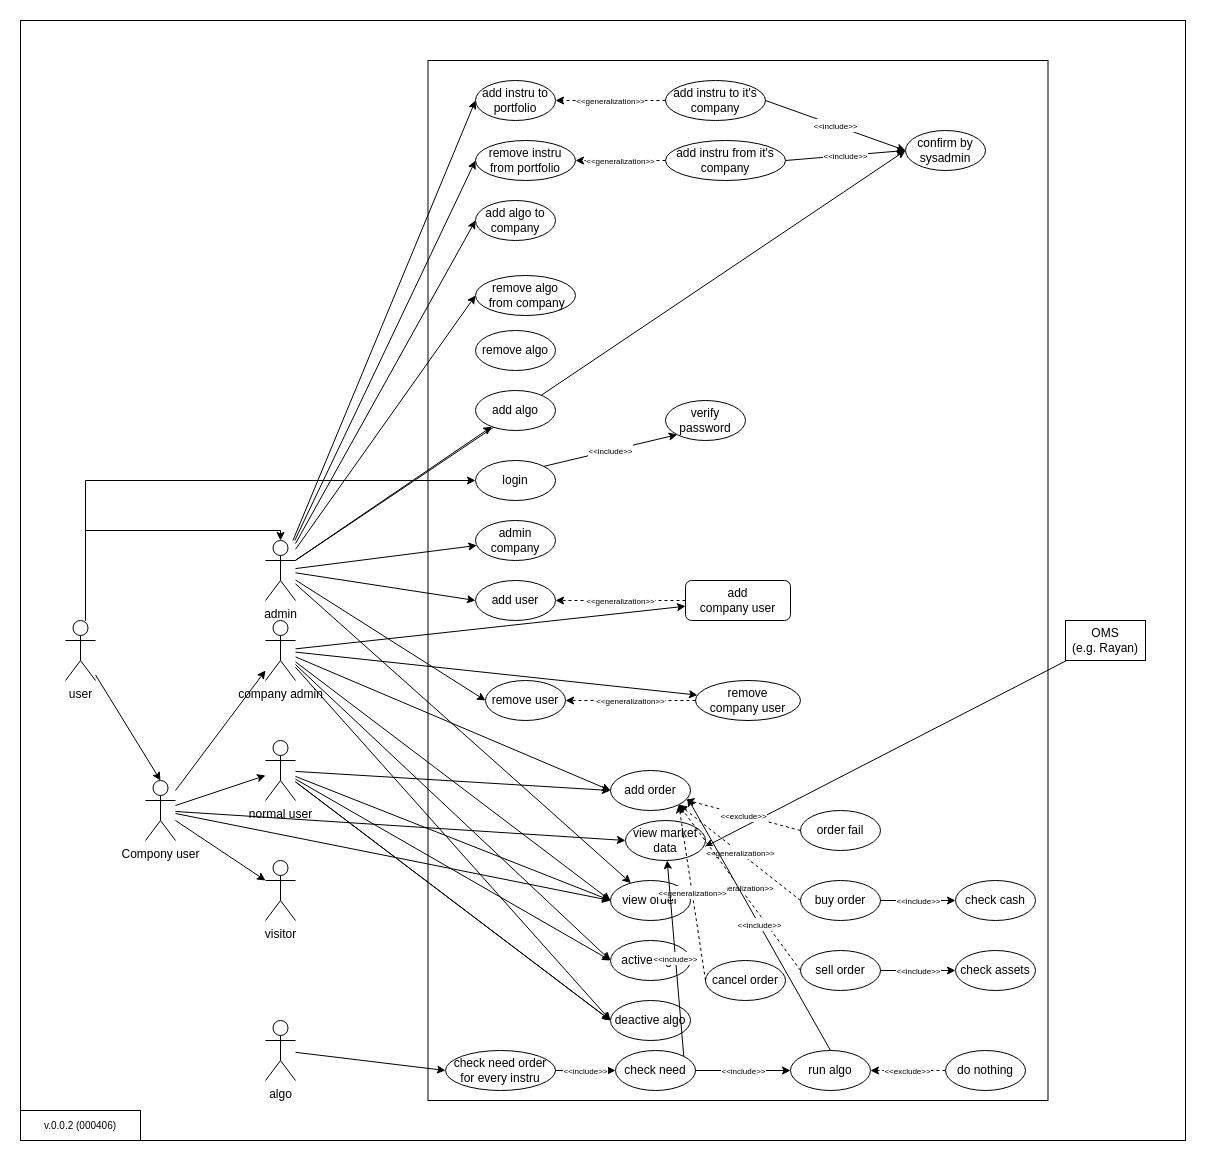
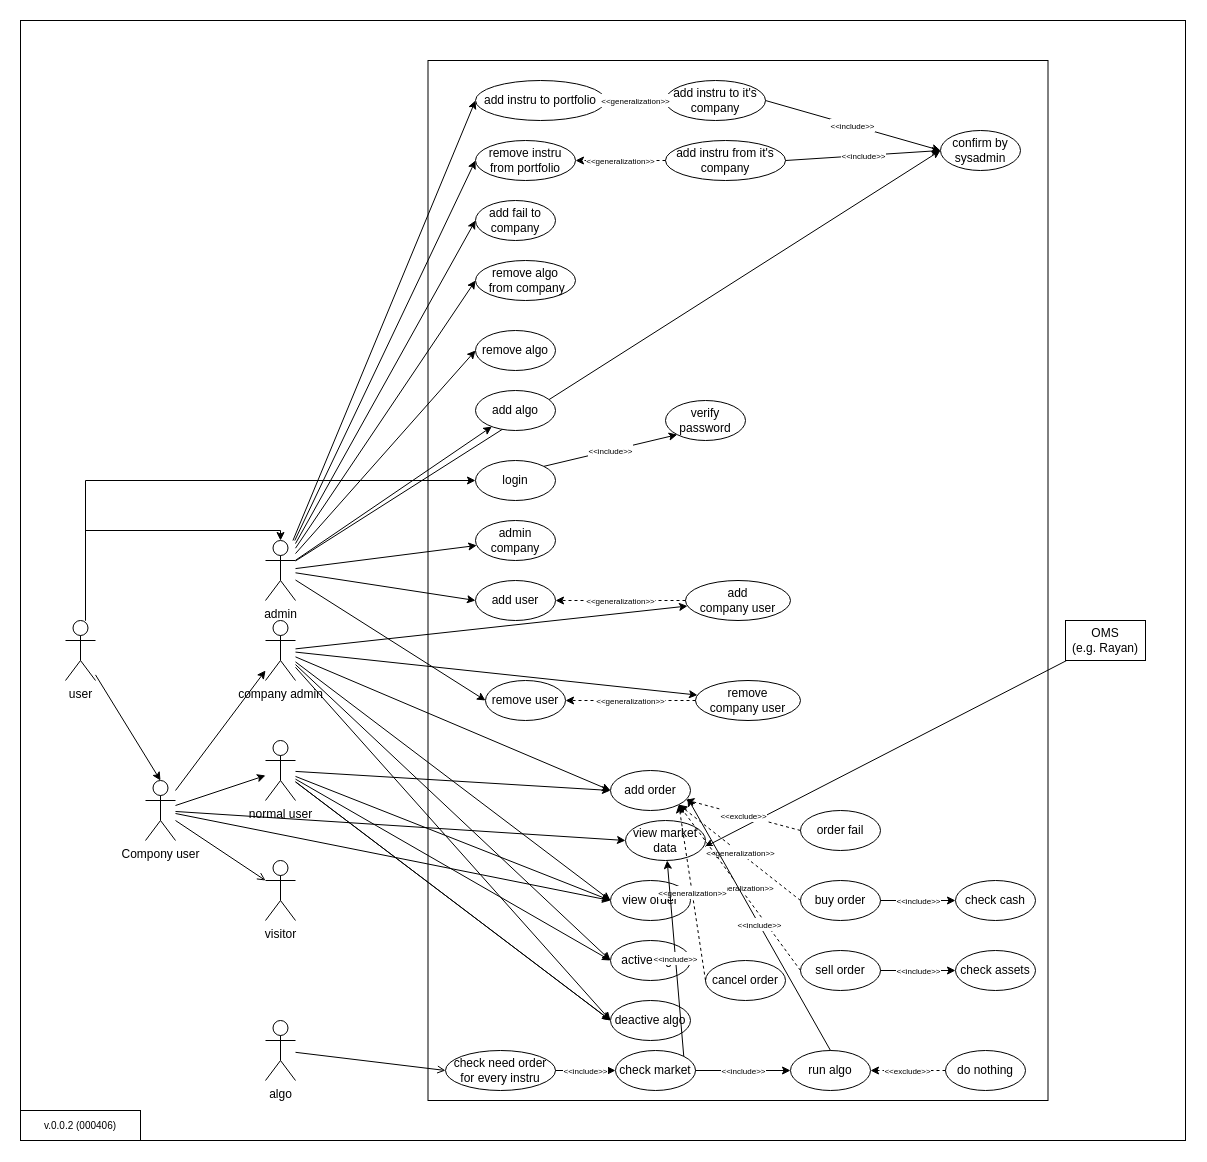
- <mxCell id="65" value="add instru to portfolio" style="ellipse;whiteSpace=wrap;html=1;" parent="1" vertex="1"><mxGeometry x="475" y="80" width="80" height="40" as="geometry" /></mxCell>
+ <mxCell id="65" value="add instru to portfolio" style="ellipse;whiteSpace=wrap;html=1;" parent="1" vertex="1"><mxGeometry x="475" y="80" width="130" height="40" as="geometry" /></mxCell>
- <mxCell id="78" value="confirm by sysadmin" style="ellipse;whiteSpace=wrap;html=1;" parent="1" vertex="1"><mxGeometry x="905" y="130" width="80" height="40" as="geometry" /></mxCell>
+ <mxCell id="78" value="confirm by sysadmin" style="ellipse;whiteSpace=wrap;html=1;" parent="1" vertex="1"><mxGeometry x="940" y="130" width="80" height="40" as="geometry" /></mxCell>
- <mxCell id="63" value="add algo to company" style="ellipse;whiteSpace=wrap;html=1;" parent="1" vertex="1"><mxGeometry x="475" y="200" width="80" height="40" as="geometry" /></mxCell>
+ <mxCell id="63" value="add fail to company" style="ellipse;whiteSpace=wrap;html=1;" parent="1" vertex="1"><mxGeometry x="475" y="200" width="80" height="40" as="geometry" /></mxCell>
- <mxCell id="62" value="remove algo&lt;br&gt;&amp;nbsp;from company" style="ellipse;whiteSpace=wrap;html=1;" parent="1" vertex="1"><mxGeometry x="475" y="275" width="100" height="40" as="geometry" /></mxCell>
+ <mxCell id="62" value="remove algo&lt;br&gt;&amp;nbsp;from company" style="ellipse;whiteSpace=wrap;html=1;" parent="1" vertex="1"><mxGeometry x="475" width="100" height="40" as="geometry" y="260" /></mxCell>
- <mxCell id="41" value="add &lt;br&gt;company user" style="whiteSpace=wrap;html=1;rounded=1;" parent="1" vertex="1"><mxGeometry x="685" y="580" width="105" height="40" as="geometry" /></mxCell>
+ <mxCell id="41" value="add &lt;br&gt;company user" style="ellipse;whiteSpace=wrap;html=1;" parent="1" vertex="1"><mxGeometry x="685" y="580" width="105" height="40" as="geometry" /></mxCell>
- <mxCell id="13" style="edgeStyle=none;rounded=0;orthogonalLoop=1;jettySize=auto;html=1;fontSize=12;" parent="1" source="20" target="51" edge="1"><mxGeometry relative="1" as="geometry" /></mxCell>
+ <mxCell id="13" style="edgeStyle=none;rounded=0;orthogonalLoop=1;jettySize=auto;html=1;entryX=0;entryY=0.5;entryDx=0;entryDy=0;fontSize=12;" parent="1" source="20" target="47" edge="1"><mxGeometry relative="1" as="geometry" /></mxCell>
- <mxCell id="54" style="edgeStyle=none;rounded=0;orthogonalLoop=1;jettySize=auto;html=1;fontSize=12;" parent="1" source="57" target="38" edge="1"><mxGeometry relative="1" as="geometry" /></mxCell>
+ <mxCell id="54" style="edgeStyle=none;rounded=0;orthogonalLoop=1;jettySize=auto;html=1;fontSize=12;endArrow=open;" parent="1" source="57" target="38" edge="1"><mxGeometry relative="1" as="geometry" /></mxCell>
- <mxCell id="72" style="edgeStyle=none;rounded=0;orthogonalLoop=1;jettySize=auto;html=1;entryX=0;entryY=0.5;entryDx=0;entryDy=0;fontSize=10;" parent="1" source="73" target="91" edge="1"><mxGeometry relative="1" as="geometry" /></mxCell>
+ <mxCell id="72" style="edgeStyle=none;rounded=0;orthogonalLoop=1;jettySize=auto;html=1;entryX=0;entryY=0.5;entryDx=0;entryDy=0;fontSize=10;endArrow=open;" parent="1" source="73" target="91" edge="1"><mxGeometry relative="1" as="geometry" /></mxCell>
- <mxCell id="85" value="check need" style="ellipse;whiteSpace=wrap;html=1;" parent="1" vertex="1"><mxGeometry x="615" y="1050" width="80" height="40" as="geometry" /></mxCell>
+ <mxCell id="85" value="check market" style="ellipse;whiteSpace=wrap;html=1;" parent="1" vertex="1"><mxGeometry x="615" y="1050" width="80" height="40" as="geometry" /></mxCell>
